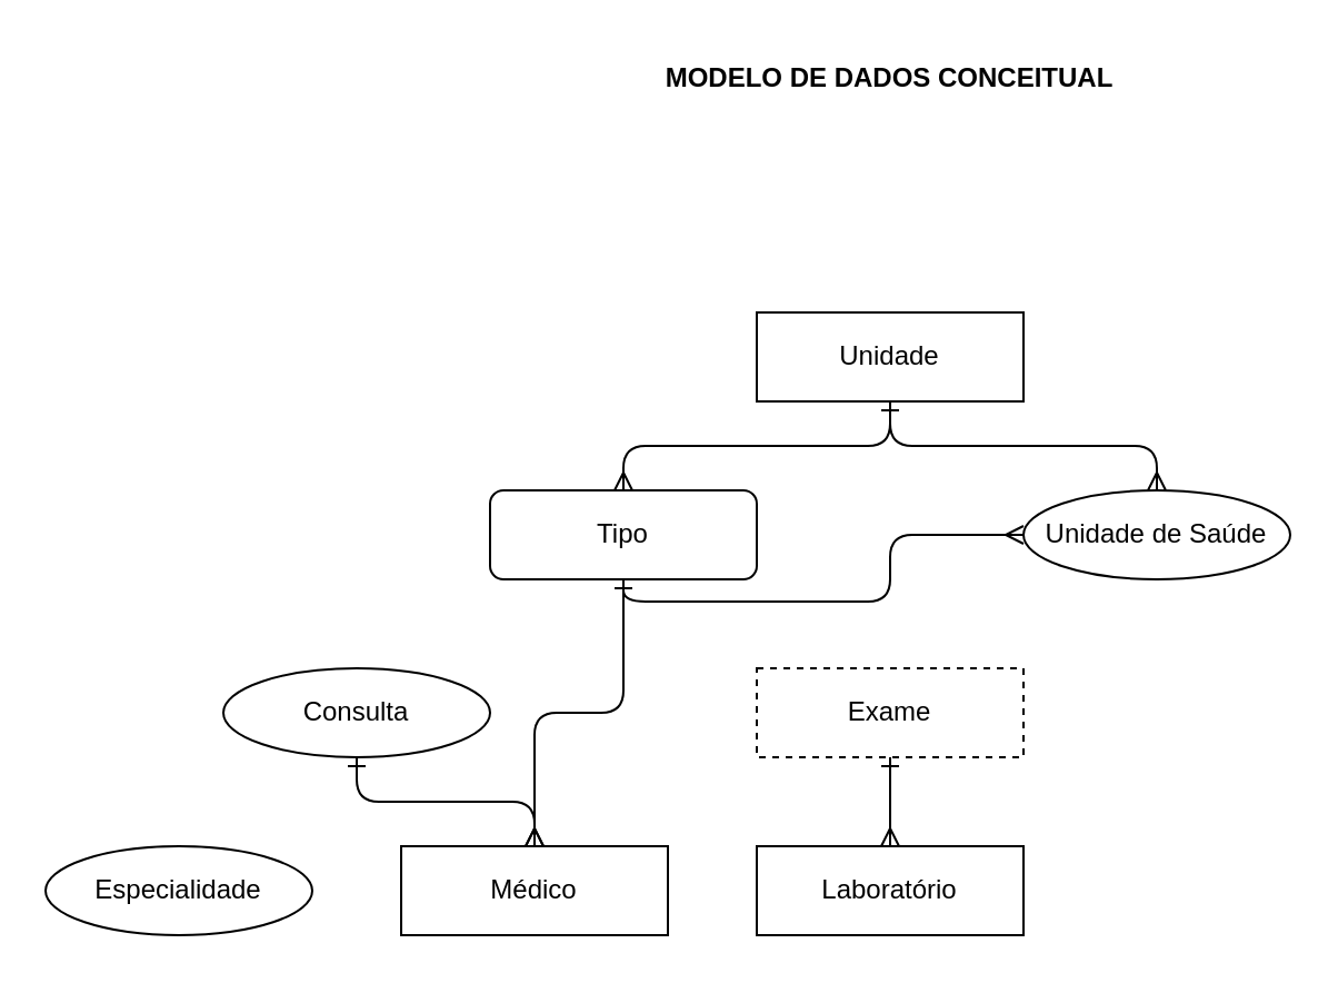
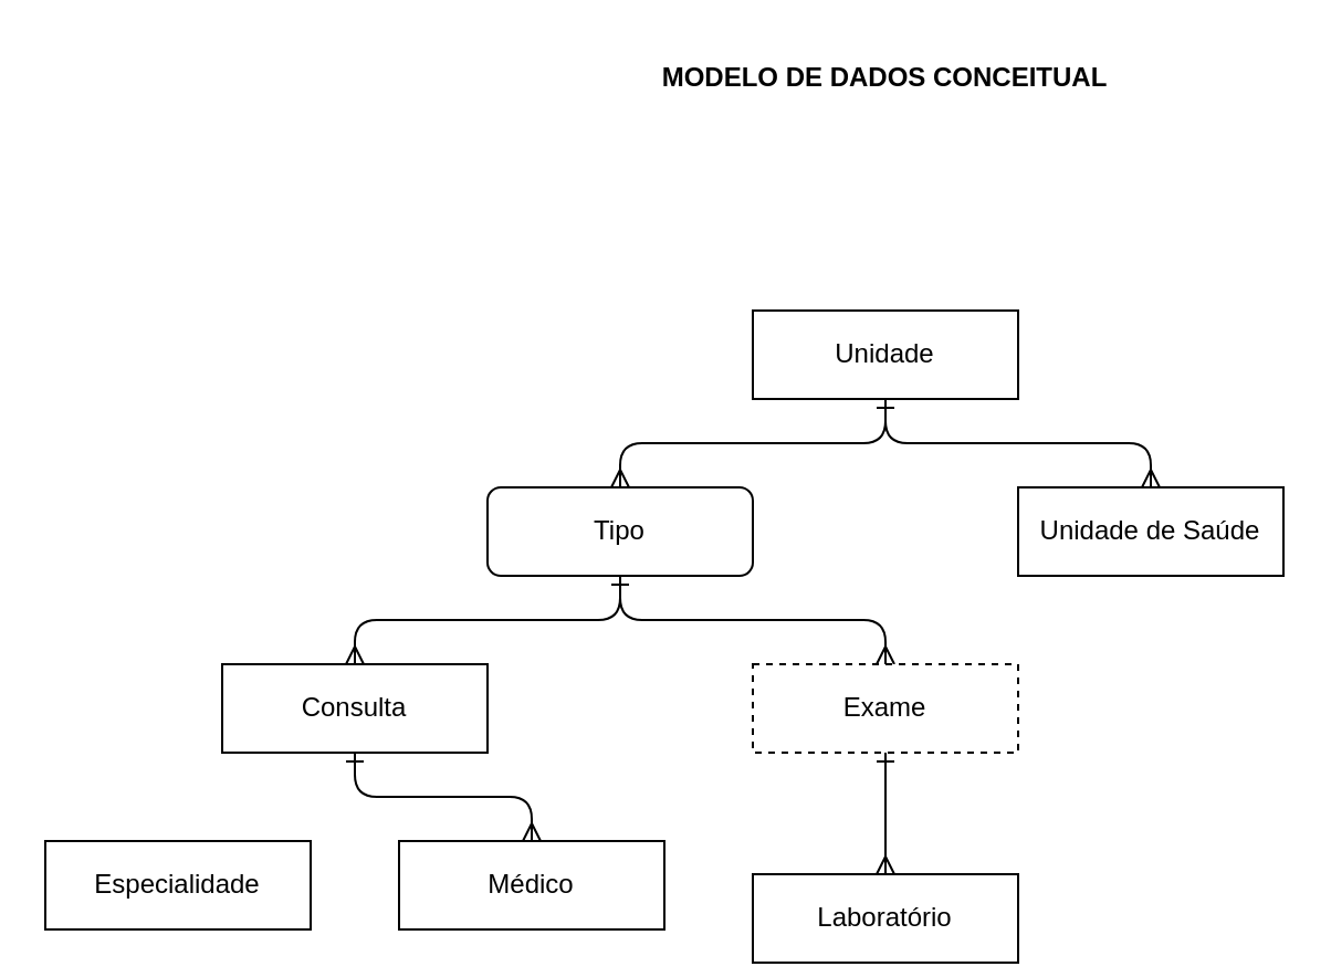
- <mxCell id="15" value="Unidade de Saúde" style="ellipse;whiteSpace=wrap;html=1;" vertex="1" parent="1"><mxGeometry x="460" y="220" width="120" height="40" as="geometry" /></mxCell>
+ <mxCell id="15" value="Unidade de Saúde" style="rounded=0;whiteSpace=wrap;html=1;" vertex="1" parent="1"><mxGeometry x="460" y="220" width="120" height="40" as="geometry" /></mxCell>
- <mxCell id="6" style="edgeStyle=orthogonalEdgeStyle;html=1;exitX=0.5;exitY=1;exitDx=0;exitDy=0;startArrow=ERone;startFill=0;endArrow=ERmany;endFill=0;" edge="1" parent="1" source="7" target="15"><mxGeometry relative="1" as="geometry" /></mxCell>
+ <mxCell id="6" style="edgeStyle=orthogonalEdgeStyle;html=1;exitX=0.5;exitY=1;exitDx=0;exitDy=0;entryX=0.5;entryY=0;entryDx=0;entryDy=0;startArrow=ERone;startFill=0;endArrow=ERmany;endFill=0;" edge="1" parent="1" source="7" target="11"><mxGeometry relative="1" as="geometry" /></mxCell>
- <mxCell id="9" value="Consulta" style="ellipse;whiteSpace=wrap;html=1;" vertex="1" parent="1"><mxGeometry x="100" y="300" width="120" height="40" as="geometry" /></mxCell>
+ <mxCell id="9" value="Consulta" style="rounded=0;whiteSpace=wrap;html=1;" vertex="1" parent="1"><mxGeometry x="100" y="300" width="120" height="40" as="geometry" /></mxCell>
- <mxCell id="5" style="edgeStyle=orthogonalEdgeStyle;html=1;exitX=0.5;exitY=1;exitDx=0;exitDy=0;startArrow=ERone;startFill=0;endArrow=ERmany;endFill=0;" edge="1" parent="1" source="7" target="13"><mxGeometry relative="1" as="geometry" /></mxCell>
+ <mxCell id="5" style="edgeStyle=orthogonalEdgeStyle;html=1;exitX=0.5;exitY=1;exitDx=0;exitDy=0;entryX=0.5;entryY=0;entryDx=0;entryDy=0;startArrow=ERone;startFill=0;endArrow=ERmany;endFill=0;" edge="1" parent="1" source="7" target="9"><mxGeometry relative="1" as="geometry" /></mxCell>
- <mxCell id="12" value="Especialidade" style="ellipse;whiteSpace=wrap;html=1;" vertex="1" parent="1"><mxGeometry x="20" y="380" width="120" height="40" as="geometry" /></mxCell>
+ <mxCell id="12" value="Especialidade" style="rounded=0;whiteSpace=wrap;html=1;" vertex="1" parent="1"><mxGeometry x="20" y="380" width="120" height="40" as="geometry" /></mxCell>
- <mxCell id="14" value="Laboratório" style="rounded=0;whiteSpace=wrap;html=1;" vertex="1" parent="1"><mxGeometry x="340" y="380" width="120" height="40" as="geometry" /></mxCell>
+ <mxCell id="14" value="Laboratório" style="rounded=0;whiteSpace=wrap;html=1;" vertex="1" parent="1"><mxGeometry x="340" y="395" width="120" height="40" as="geometry" /></mxCell>
